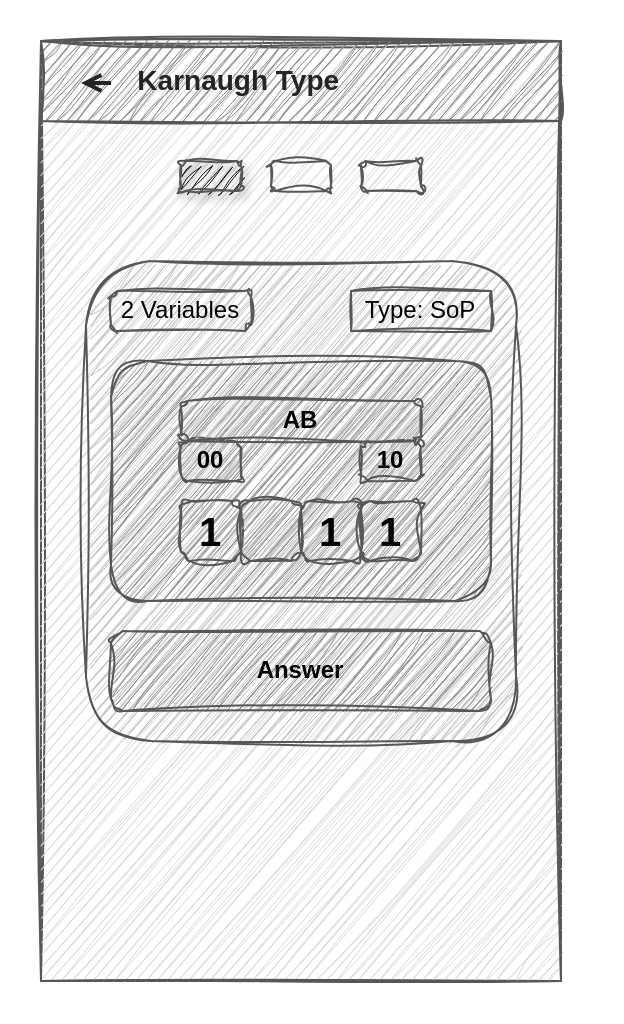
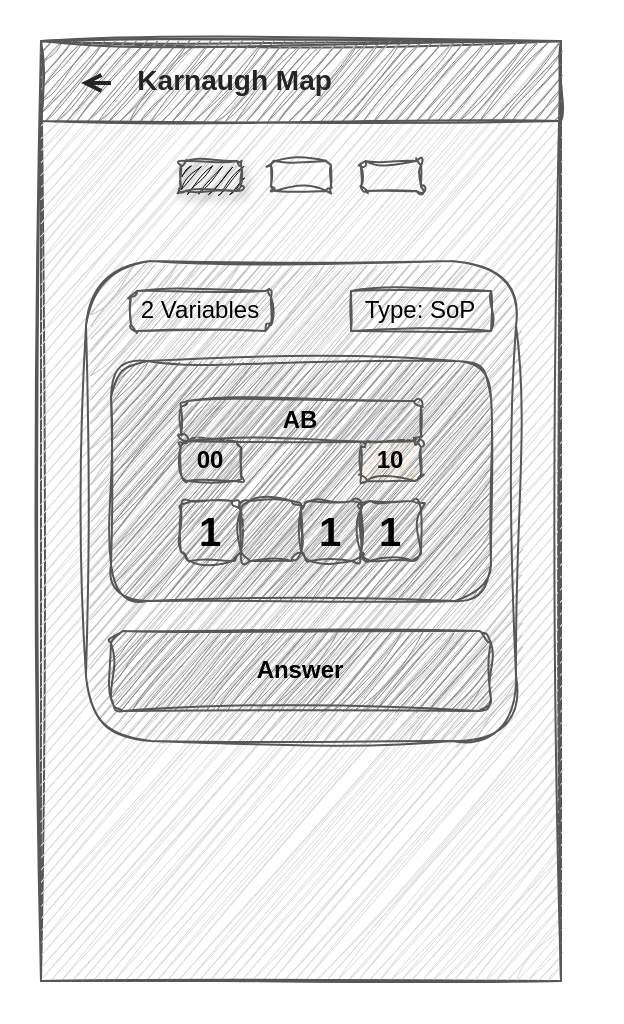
- <mxCell id="6" value="&amp;nbsp; &amp;nbsp; &amp;nbsp; &amp;nbsp; &amp;nbsp; &amp;nbsp; Karnaugh Type" style="text;strokeColor=#575757;align=left;fillColor=#878787;html=1;verticalAlign=middle;whiteSpace=wrap;rounded=0;fontStyle=1;fontSize=14;shadow=0;sketch=1;curveFitting=1;jiggle=2;fontFamily=Helvetica;fontColor=#242424;" vertex="1" parent="3"><mxGeometry width="260" height="40" as="geometry" /></mxCell>
+ <mxCell id="6" value="&amp;nbsp; &amp;nbsp; &amp;nbsp; &amp;nbsp; &amp;nbsp; &amp;nbsp; Karnaugh Map" style="text;strokeColor=#575757;align=left;fillColor=#878787;html=1;verticalAlign=middle;whiteSpace=wrap;rounded=0;fontStyle=1;fontSize=14;shadow=0;sketch=1;curveFitting=1;jiggle=2;fontFamily=Helvetica;fontColor=#242424;" vertex="1" parent="3"><mxGeometry width="260" height="40" as="geometry" /></mxCell>
- <mxCell id="13" value="2 Variables" style="rounded=1;whiteSpace=wrap;html=1;sketch=1;curveFitting=1;jiggle=2;strokeColor=#575757;fillColor=none;" vertex="1" parent="3"><mxGeometry x="35" y="125" width="70" height="20" as="geometry" /></mxCell>
+ <mxCell id="13" value="2 Variables" style="rounded=1;whiteSpace=wrap;html=1;sketch=1;curveFitting=1;jiggle=2;strokeColor=#575757;fillColor=none;" vertex="1" parent="3"><mxGeometry x="45" y="125" width="70" height="20" as="geometry" /></mxCell>
- <mxCell id="19" value="10" style="rounded=1;whiteSpace=wrap;html=1;sketch=1;curveFitting=1;jiggle=2;strokeColor=#575757;fillColor=#BABABA;fontStyle=1" vertex="1" parent="17"><mxGeometry x="90" y="20" width="30" height="20" as="geometry" /></mxCell>
+ <mxCell id="19" value="10" style="rounded=1;whiteSpace=wrap;html=1;sketch=1;curveFitting=1;jiggle=2;strokeColor=#575757;fillColor=#ffe6cc;fontStyle=1;" vertex="1" parent="17"><mxGeometry x="90" y="20" width="30" height="20" as="geometry" /></mxCell>
